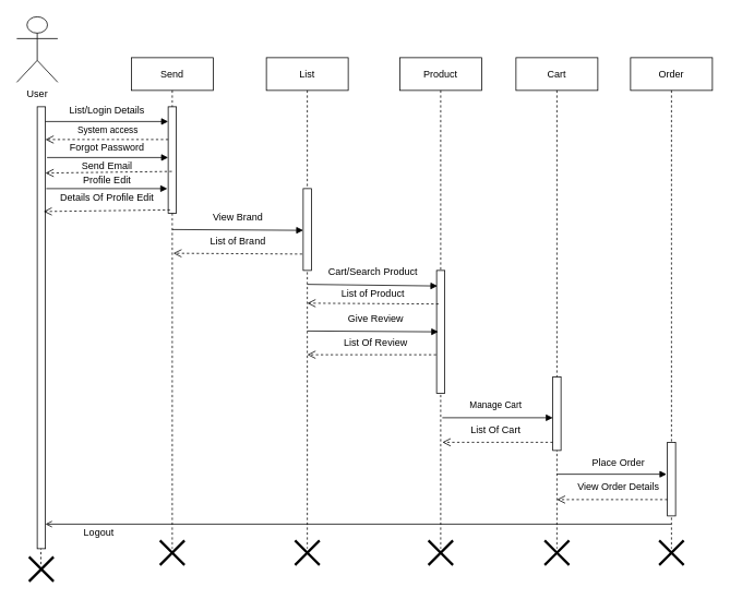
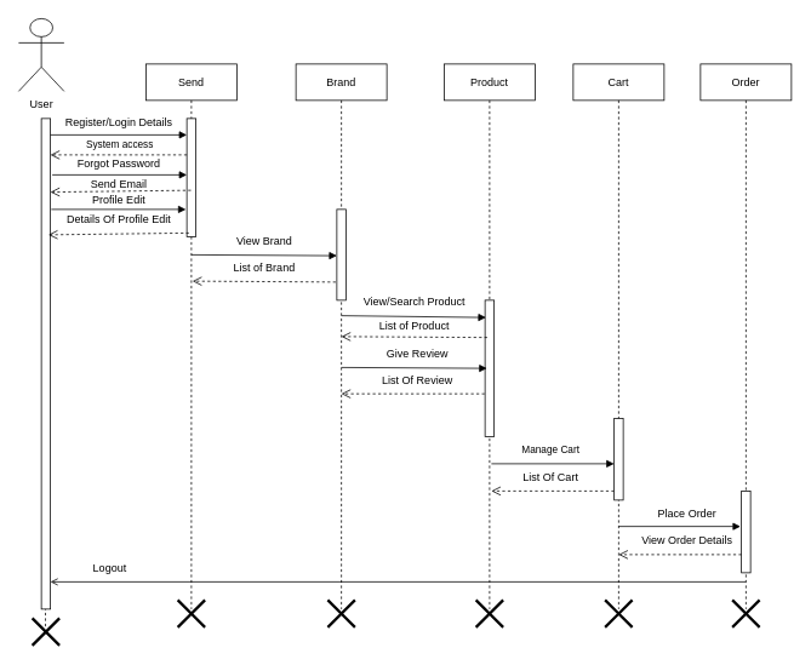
- <mxCell id="6" value="List" style="shape=umlLifeline;perimeter=lifelinePerimeter;whiteSpace=wrap;html=1;container=1;dropTarget=0;collapsible=0;recursiveResize=0;outlineConnect=0;portConstraint=eastwest;newEdgeStyle={&quot;curved&quot;:0,&quot;rounded&quot;:0};" parent="1" vertex="1"><mxGeometry x="325" y="70" width="100" height="600" as="geometry" /></mxCell>
+ <mxCell id="6" value="Brand" style="shape=umlLifeline;perimeter=lifelinePerimeter;whiteSpace=wrap;html=1;container=1;dropTarget=0;collapsible=0;recursiveResize=0;outlineConnect=0;portConstraint=eastwest;newEdgeStyle={&quot;curved&quot;:0,&quot;rounded&quot;:0};" parent="1" vertex="1"><mxGeometry x="325" y="70" width="100" height="600" as="geometry" /></mxCell>
- <mxCell id="36" value="List/Login Details" style="text;html=1;align=center;verticalAlign=middle;resizable=0;points=[];autosize=1;strokeColor=none;fillColor=none;" parent="1" vertex="1"><mxGeometry x="60" y="120" width="140" height="30" as="geometry" /></mxCell>
+ <mxCell id="36" value="Register/Login Details" style="text;html=1;align=center;verticalAlign=middle;resizable=0;points=[];autosize=1;strokeColor=none;fillColor=none;" parent="1" vertex="1"><mxGeometry x="60" y="120" width="140" height="30" as="geometry" /></mxCell>
- <mxCell id="35" value="Cart/Search Product" style="text;html=1;align=center;verticalAlign=middle;resizable=0;points=[];autosize=1;strokeColor=none;fillColor=none;" parent="1" vertex="1"><mxGeometry x="385" y="317" width="140" height="30" as="geometry" /></mxCell>
+ <mxCell id="35" value="View/Search Product" style="text;html=1;align=center;verticalAlign=middle;resizable=0;points=[];autosize=1;strokeColor=none;fillColor=none;" parent="1" vertex="1"><mxGeometry x="385" y="317" width="140" height="30" as="geometry" /></mxCell>
- <mxCell id="42" value="Logout" style="text;html=1;align=center;verticalAlign=middle;resizable=0;points=[];autosize=1;strokeColor=none;fillColor=none;" parent="1" vertex="1"><mxGeometry x="90" y="635" width="60" height="30" as="geometry" /></mxCell>
+ <mxCell id="42" value="Logout" style="text;html=1;align=center;verticalAlign=middle;resizable=0;points=[];autosize=1;strokeColor=none;fillColor=none;" parent="1" vertex="1"><mxGeometry x="90" y="610" width="60" height="30" as="geometry" /></mxCell>
